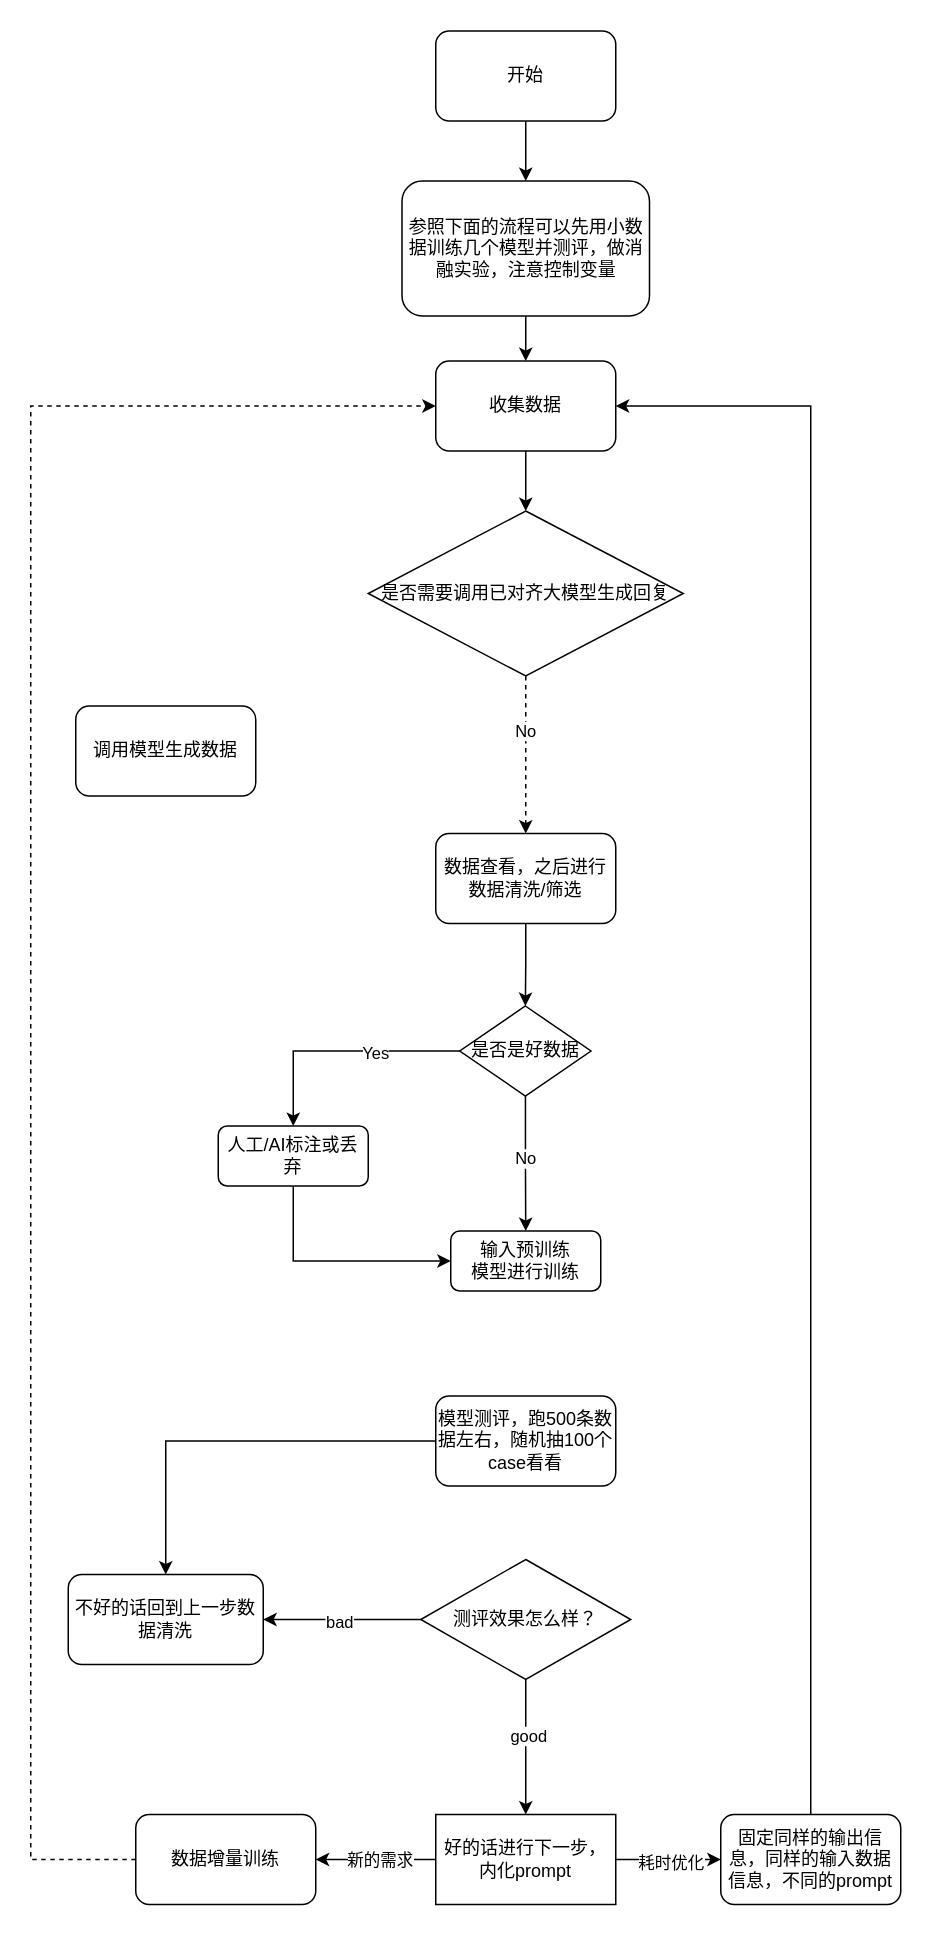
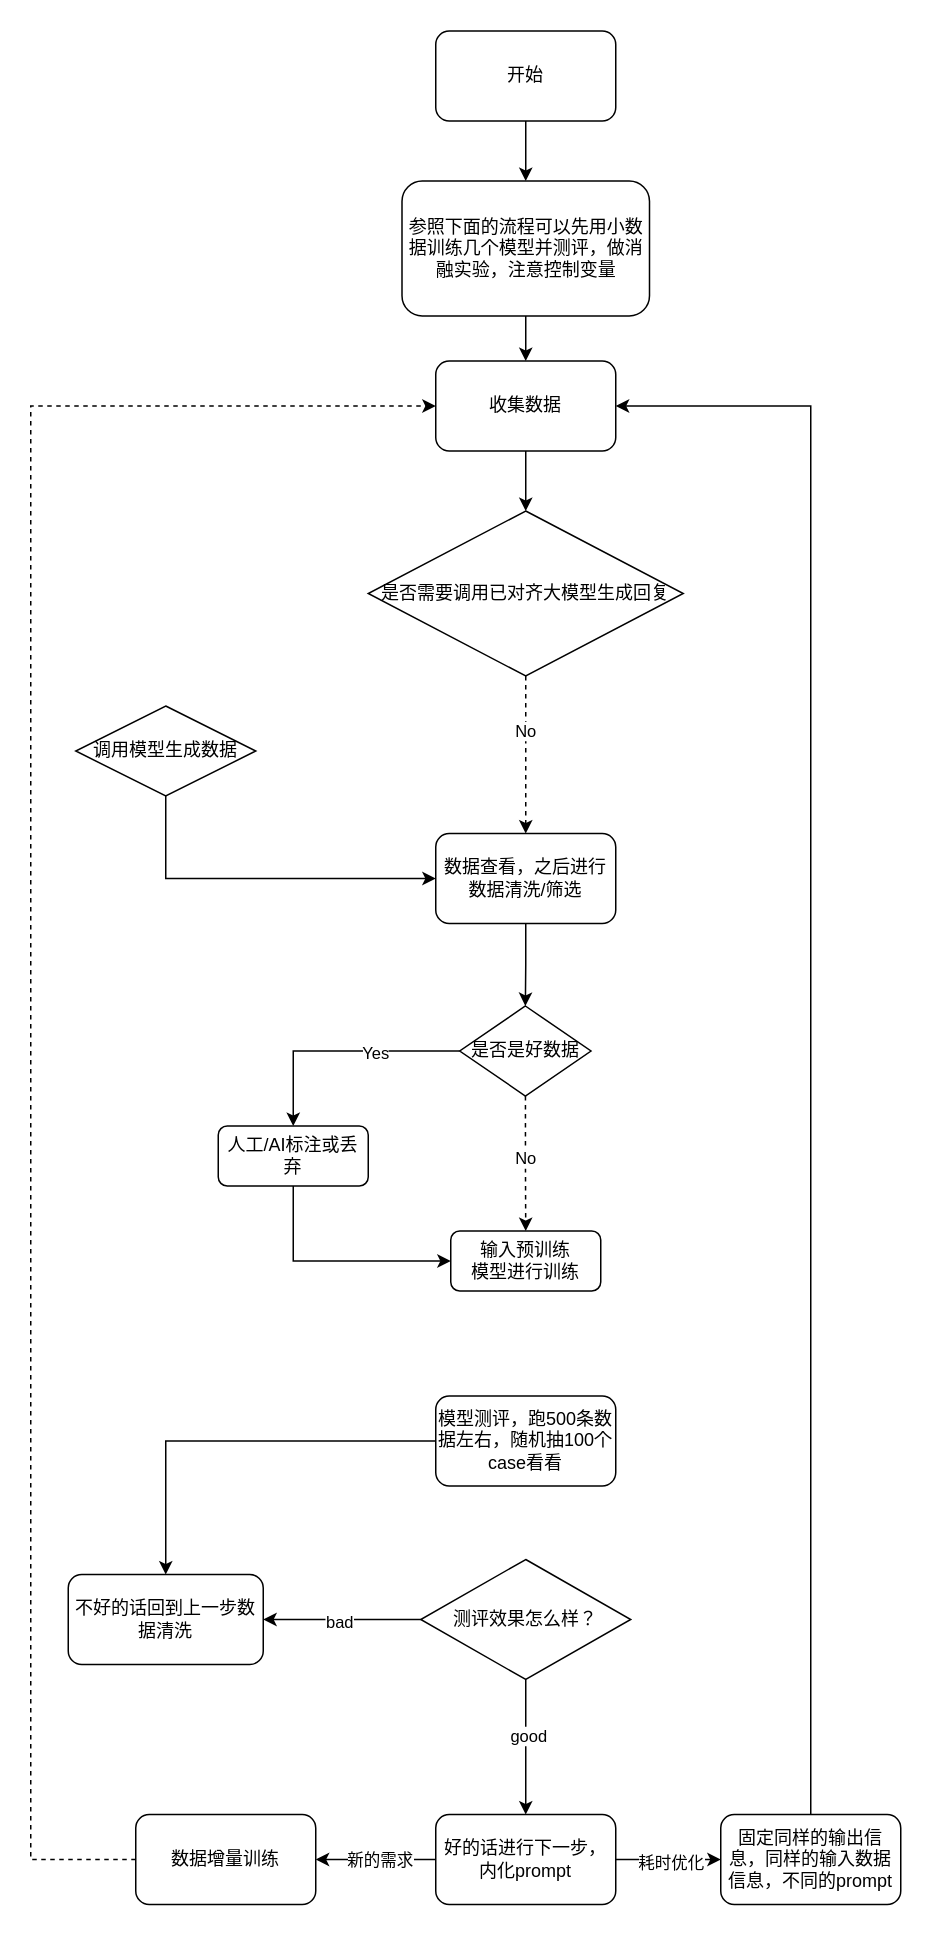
- <mxCell id="12" value="调用模型生成数据" style="rounded=1;whiteSpace=wrap;html=1;" vertex="1" parent="1"><mxGeometry x="50" y="470" width="120" height="60" as="geometry" /></mxCell>
+ <mxCell id="12" value="调用模型生成数据" style="rhombus;whiteSpace=wrap;html=1;" vertex="1" parent="1"><mxGeometry x="50" y="470" width="120" height="60" as="geometry" /></mxCell>
+ <mxCell id="11" style="edgeStyle=orthogonalEdgeStyle;rounded=0;orthogonalLoop=1;jettySize=auto;html=1;entryX=0;entryY=0.5;entryDx=0;entryDy=0;" edge="1" parent="1" source="12" target="10"><mxGeometry relative="1" as="geometry"><Array as="points"><mxPoint x="110" y="585" /></Array></mxGeometry></mxCell>
- <mxCell id="15" value="" style="edgeStyle=orthogonalEdgeStyle;rounded=0;orthogonalLoop=1;jettySize=auto;html=1;" edge="1" parent="1" source="17" target="20"><mxGeometry relative="1" as="geometry" /></mxCell>
+ <mxCell id="15" value="" style="edgeStyle=orthogonalEdgeStyle;rounded=0;orthogonalLoop=1;jettySize=auto;html=1;dashed=1;" edge="1" parent="1" source="17" target="20"><mxGeometry relative="1" as="geometry" /></mxCell>
- <mxCell id="32" value="好的话进行下一步，内化prompt" style="whiteSpace=wrap;html=1;rounded=0;" vertex="1" parent="1"><mxGeometry x="290" y="1209" width="120" height="60" as="geometry" /></mxCell>
+ <mxCell id="32" value="好的话进行下一步，内化prompt" style="rounded=1;whiteSpace=wrap;html=1;" vertex="1" parent="1"><mxGeometry x="290" y="1209" width="120" height="60" as="geometry" /></mxCell>
